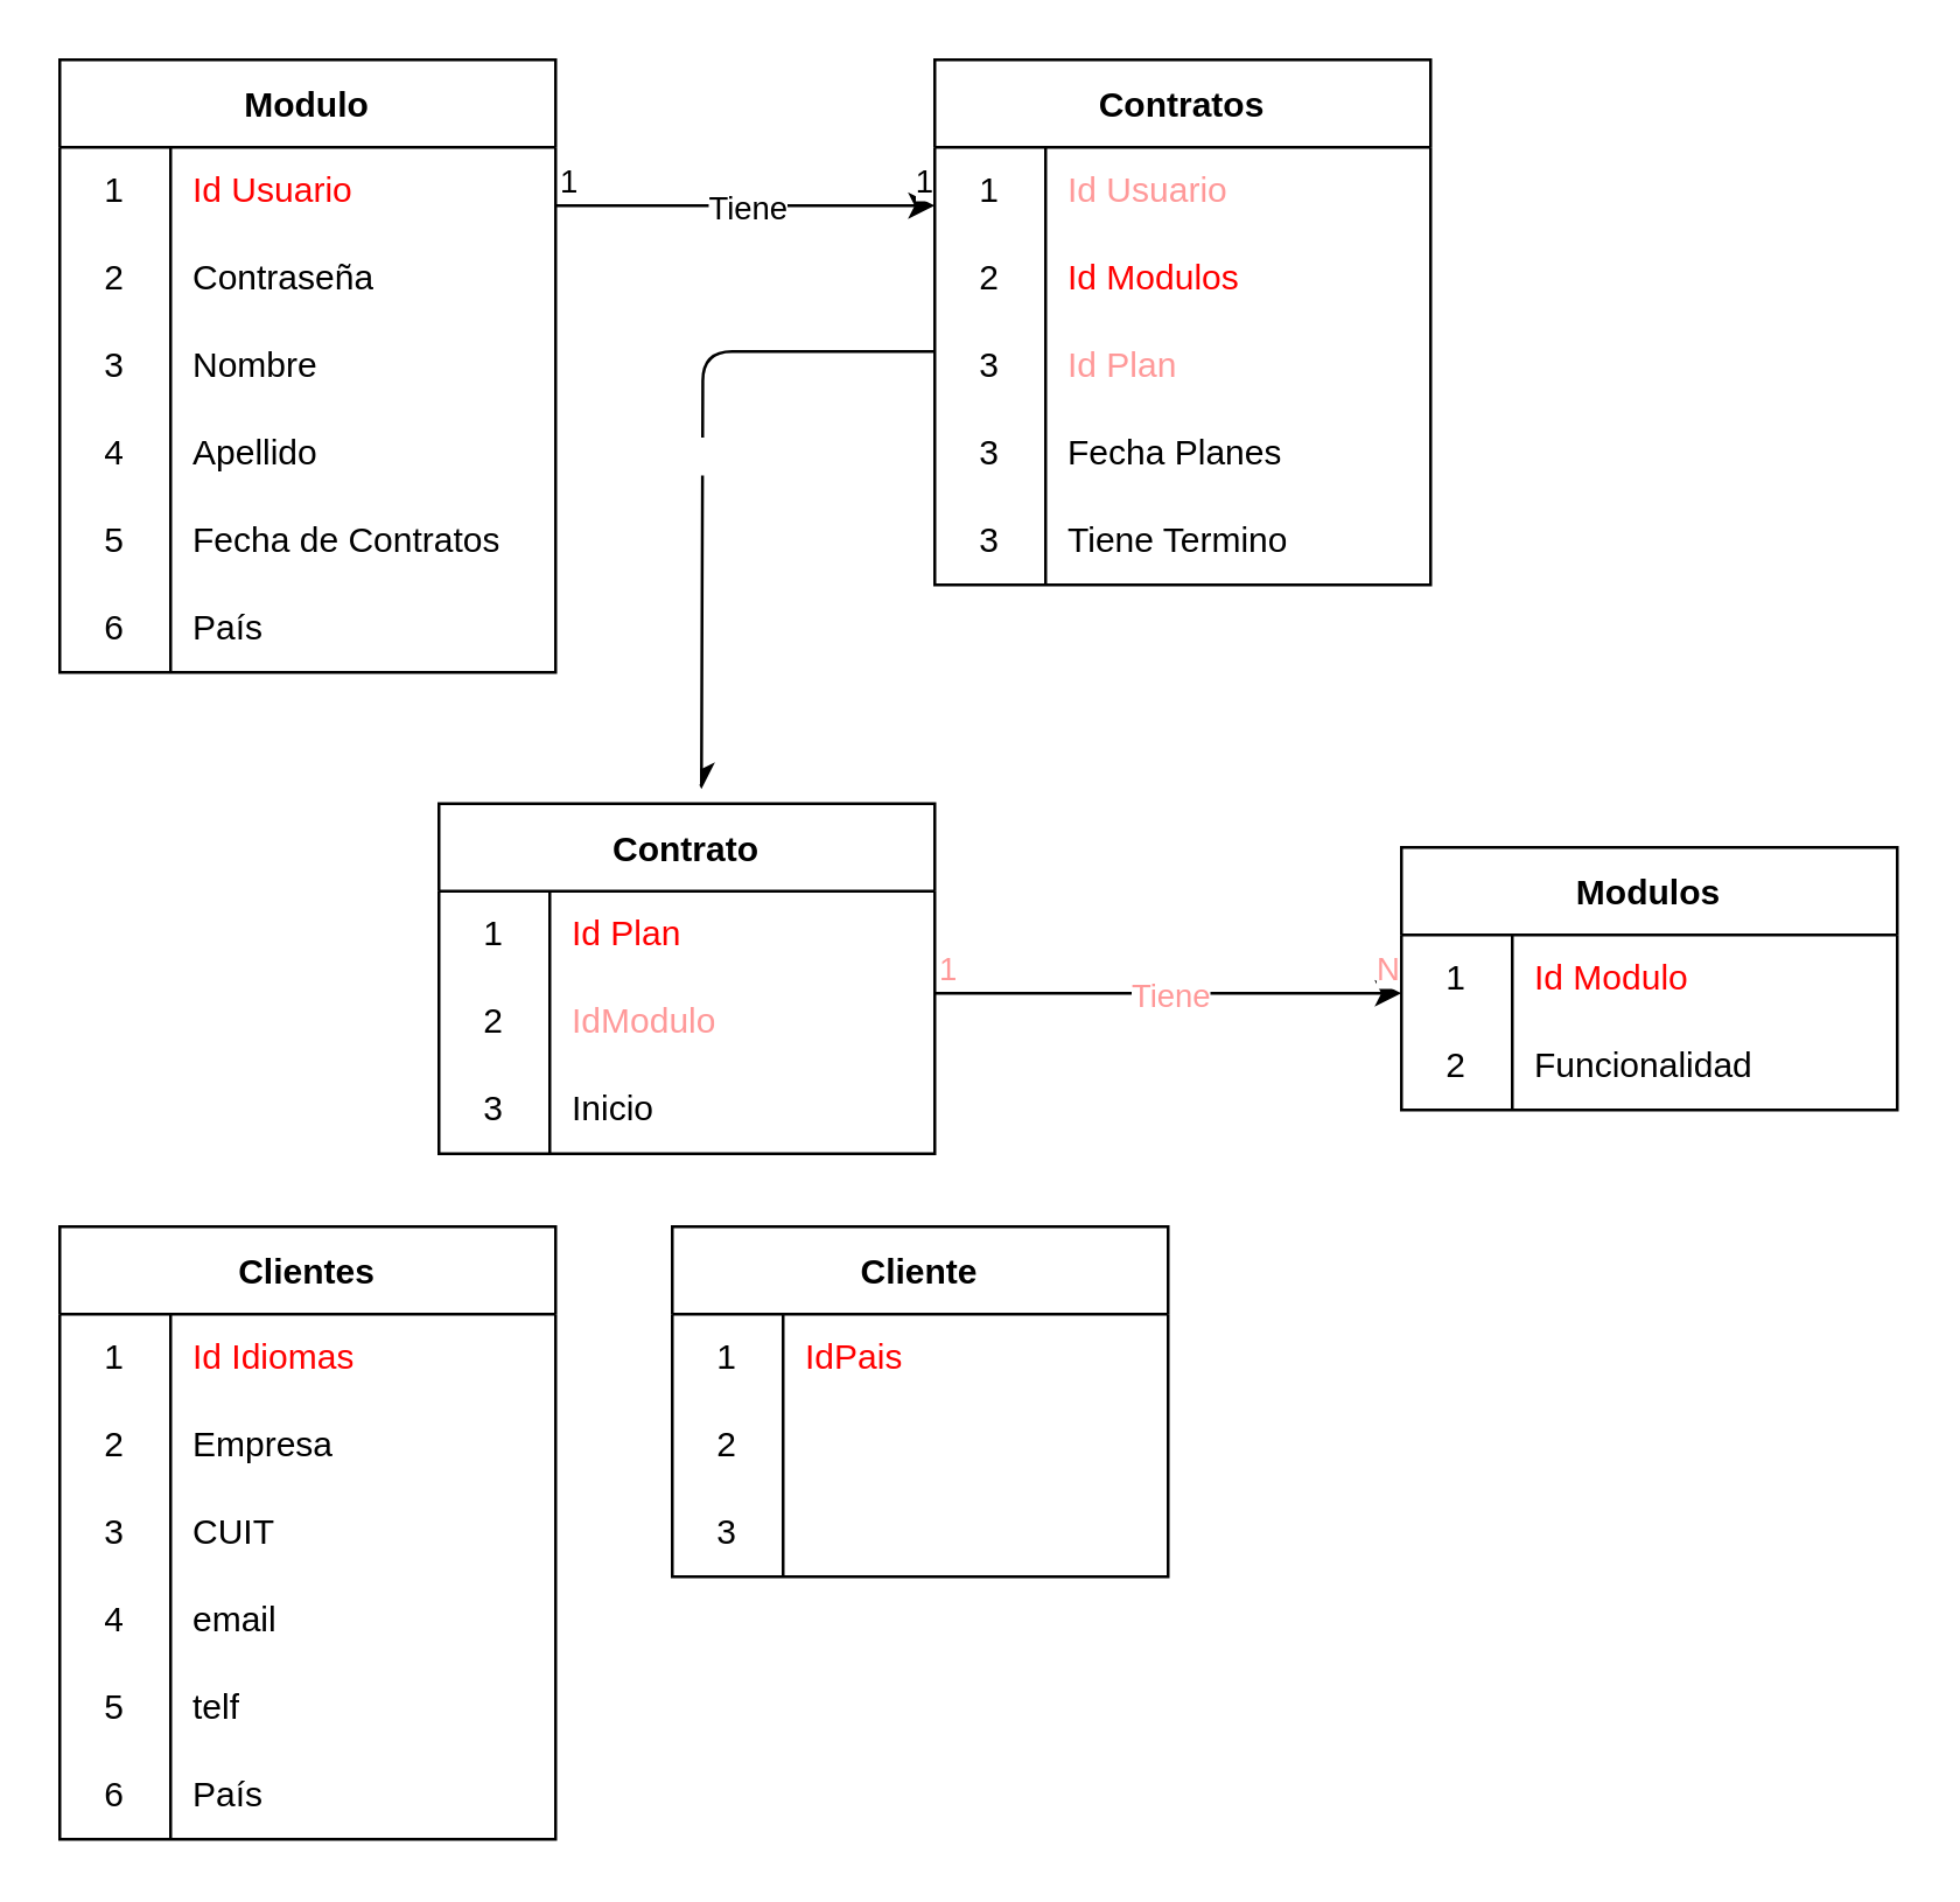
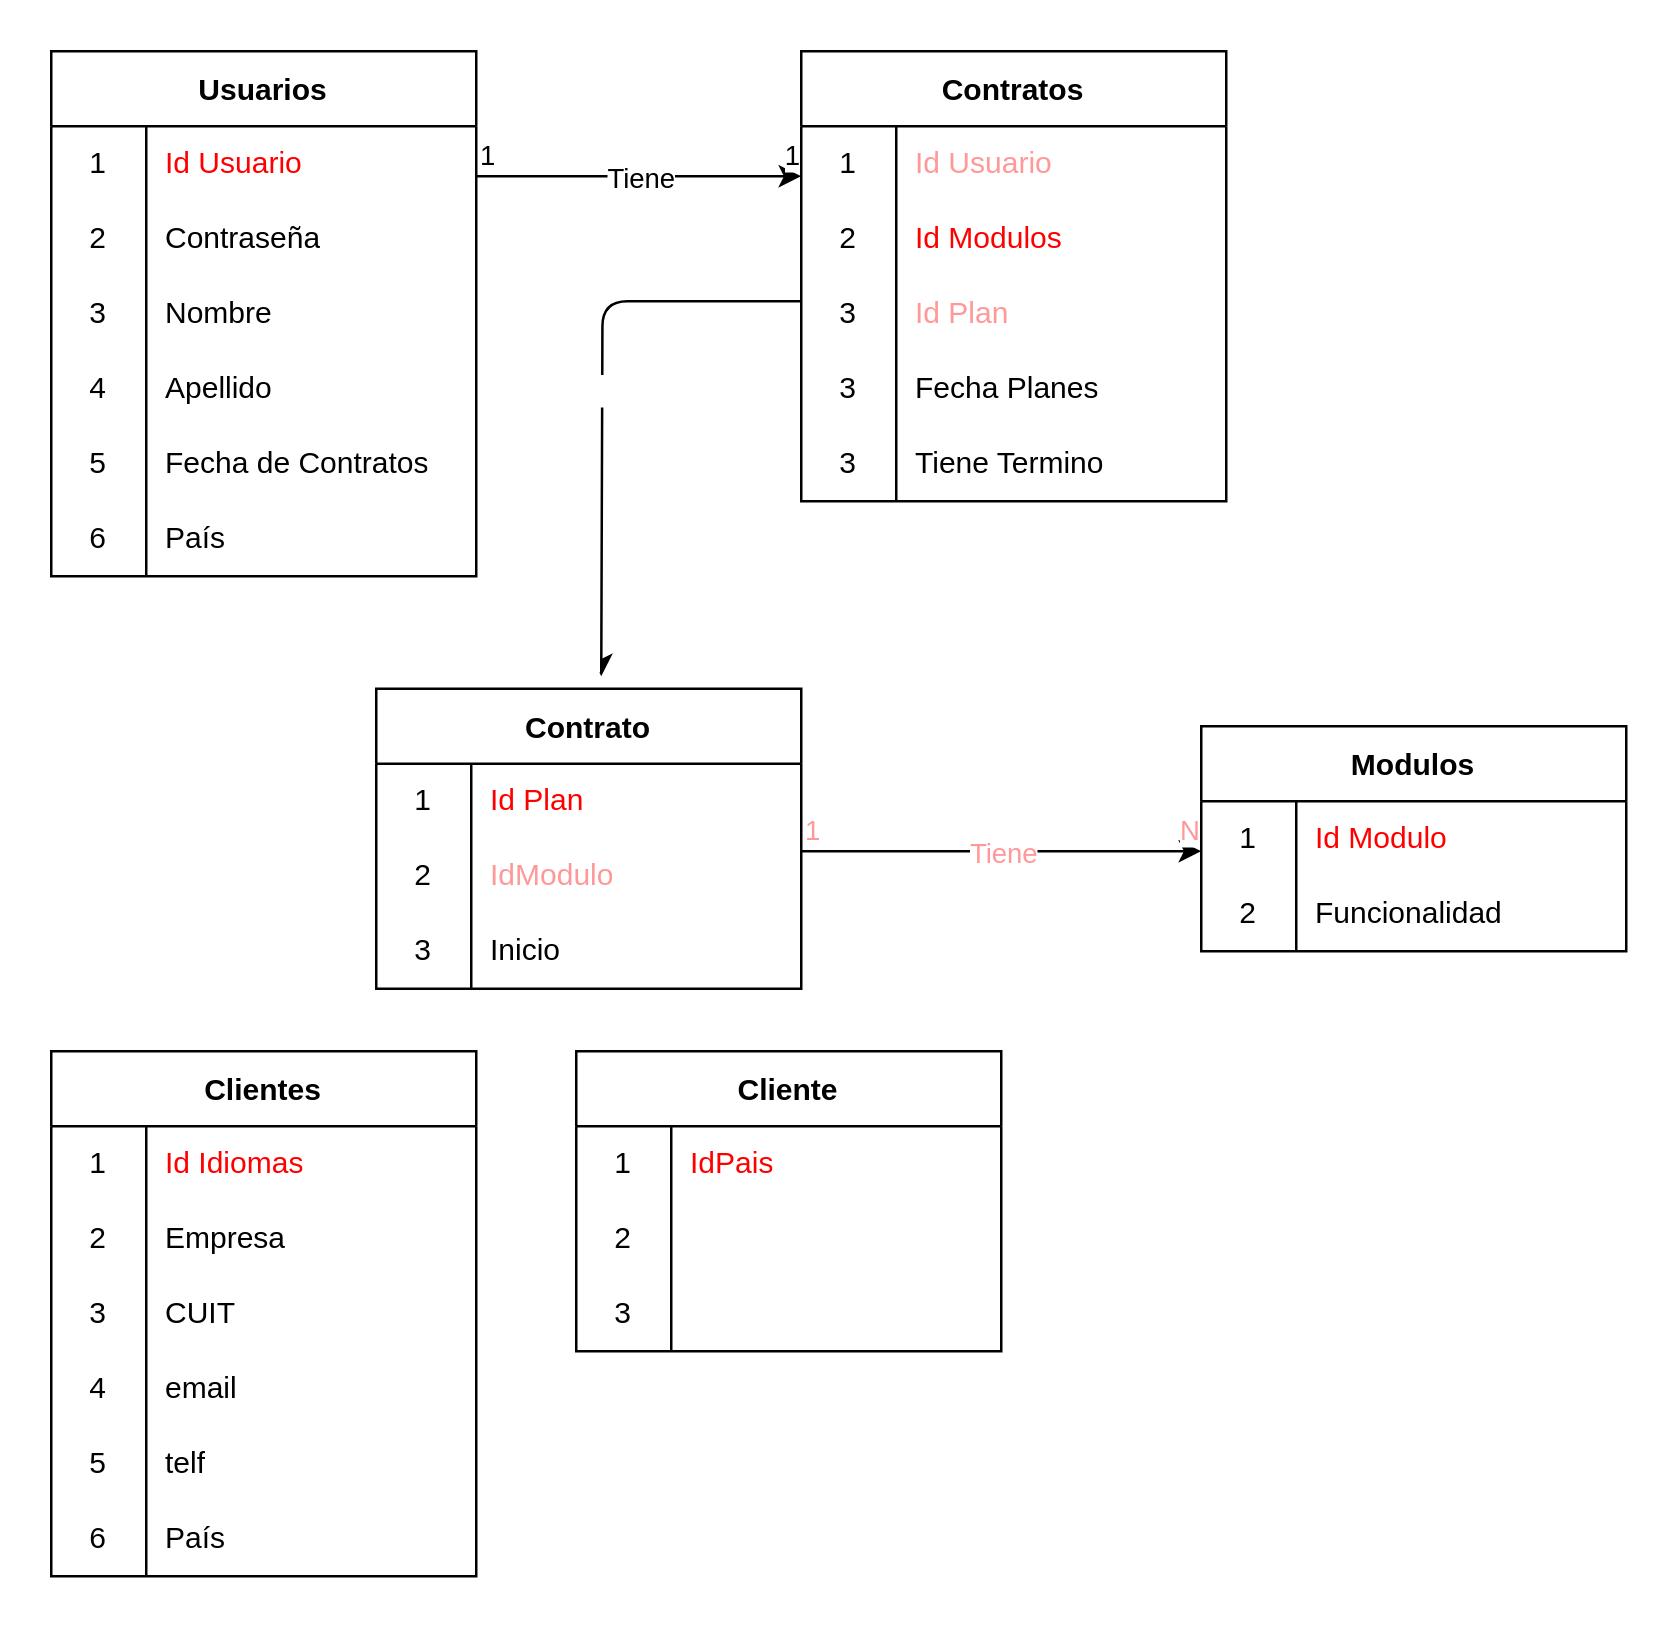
- <mxCell id="18" value="Modulo" style="shape=table;startSize=30;container=1;collapsible=0;childLayout=tableLayout;fixedRows=1;rowLines=0;fontStyle=1;" vertex="1" parent="1"><mxGeometry x="20" y="20" width="170" height="210" as="geometry" /></mxCell>
+ <mxCell id="18" value="Usuarios" style="shape=table;startSize=30;container=1;collapsible=0;childLayout=tableLayout;fixedRows=1;rowLines=0;fontStyle=1;" vertex="1" parent="1"><mxGeometry x="20" y="20" width="170" height="210" as="geometry" /></mxCell>
